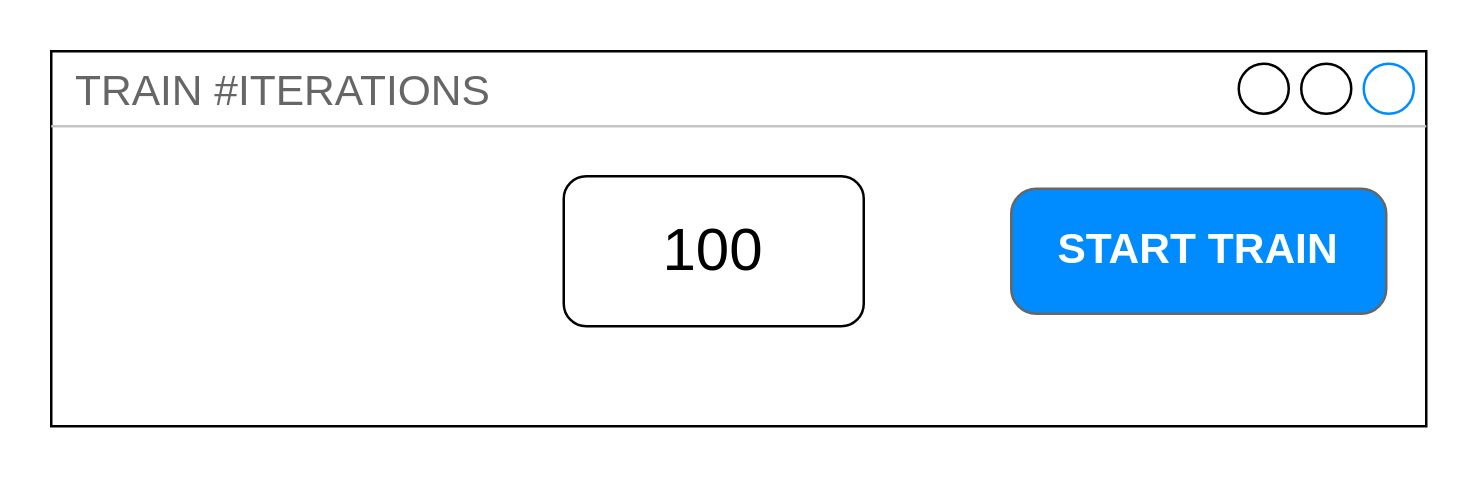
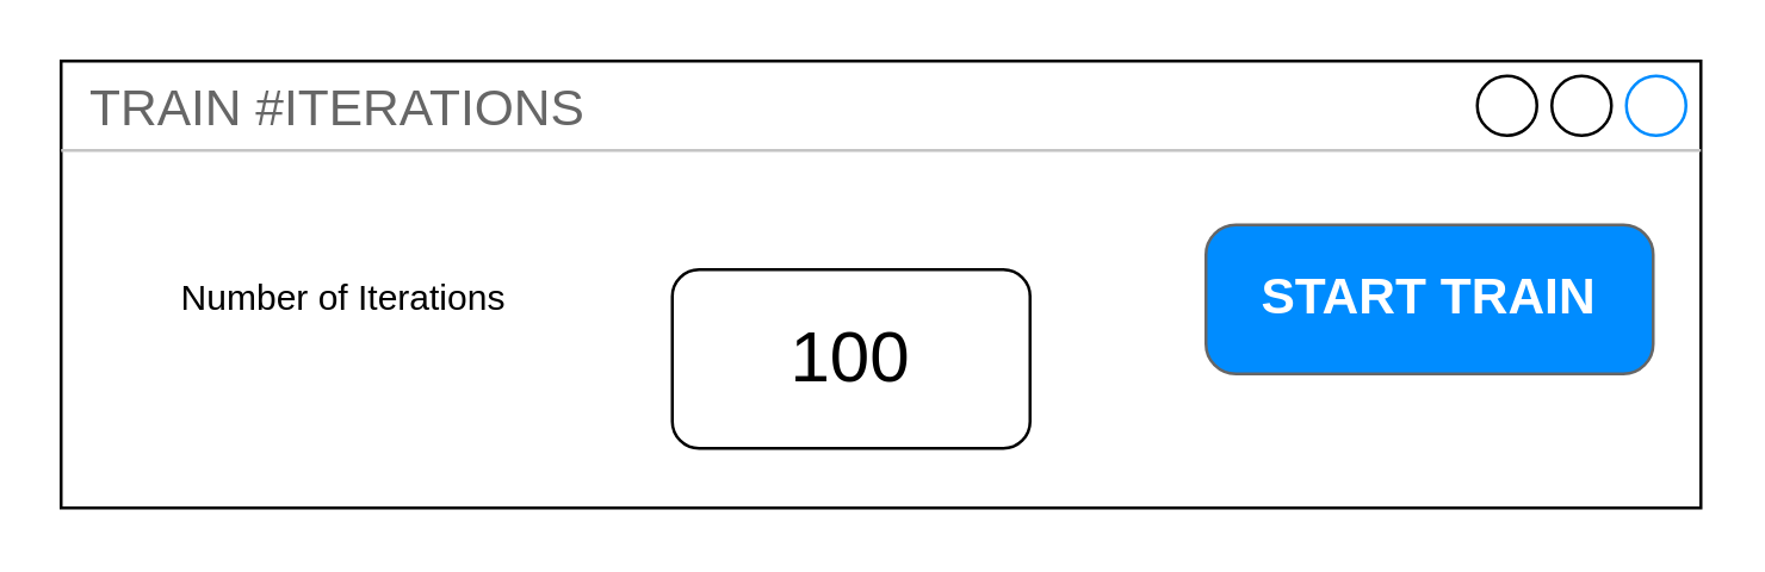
+ <mxCell id="3" value="Number of Iterations" style="text;html=1;strokeColor=none;fillColor=none;align=center;verticalAlign=middle;whiteSpace=wrap;rounded=0;" parent="1" vertex="1"><mxGeometry x="40" y="85" width="150" height="30" as="geometry" /></mxCell>
- <mxCell id="5" value="&lt;font style=&quot;font-size: 24px;&quot;&gt;100&lt;/font&gt;" style="rounded=1;whiteSpace=wrap;html=1;" vertex="1" parent="1"><mxGeometry x="225" y="70" width="120" height="60" as="geometry" /></mxCell>
+ <mxCell id="5" value="&lt;font style=&quot;font-size: 24px;&quot;&gt;100&lt;/font&gt;" style="rounded=1;whiteSpace=wrap;html=1;" vertex="1" parent="1"><mxGeometry x="225" y="90" width="120" height="60" as="geometry" /></mxCell>
